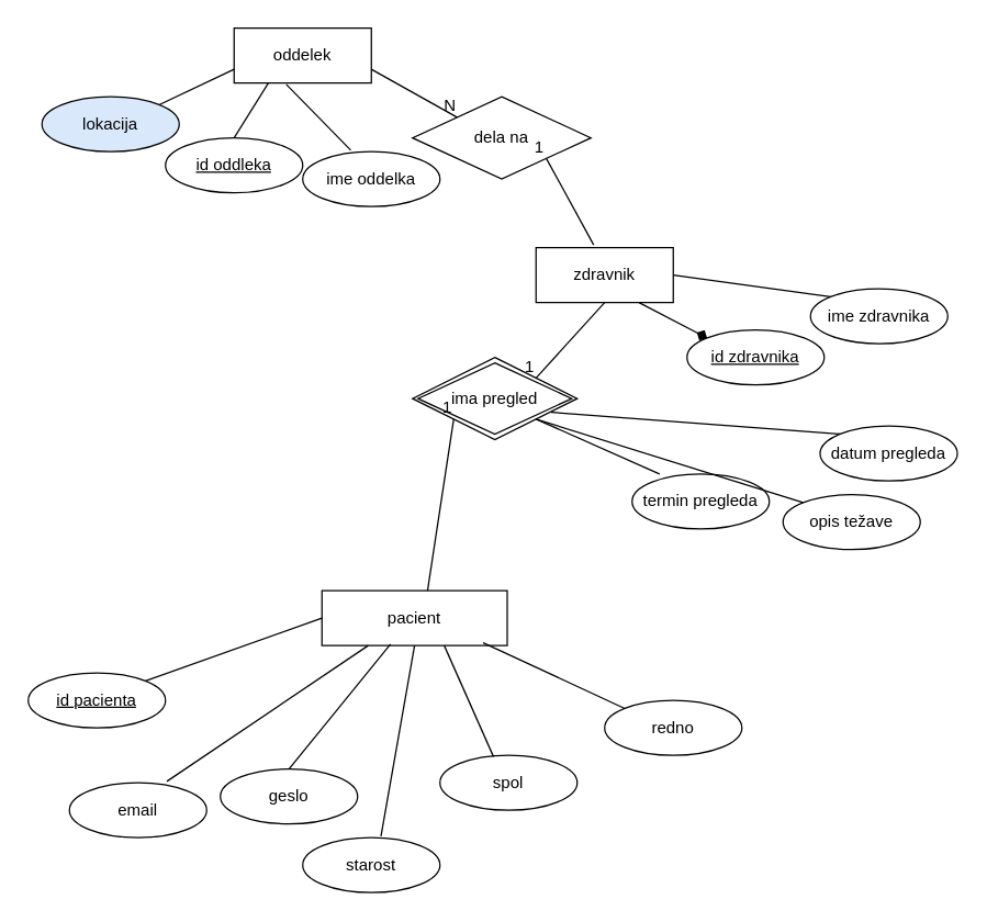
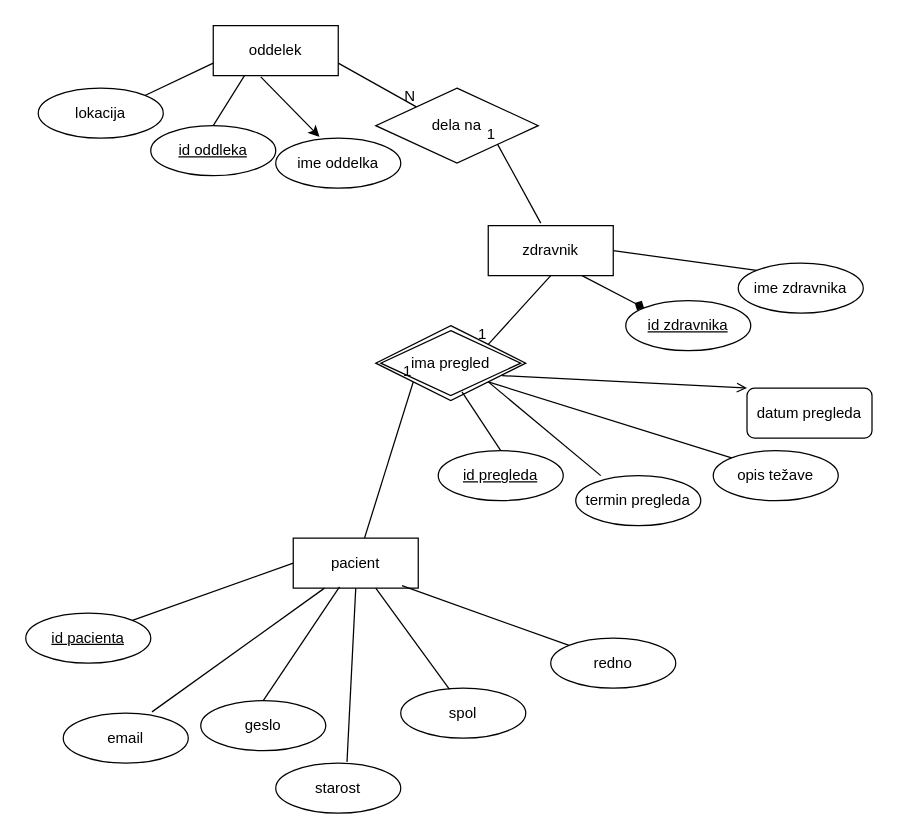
- <mxCell id="36" value="lokacija" style="ellipse;whiteSpace=wrap;html=1;align=center;fillColor=#dae8fc;" vertex="1" parent="1"><mxGeometry x="30" y="70" width="100" height="40" as="geometry" /></mxCell>
+ <mxCell id="36" value="lokacija" style="ellipse;whiteSpace=wrap;html=1;align=center;" vertex="1" parent="1"><mxGeometry x="30" y="70" width="100" height="40" as="geometry" /></mxCell>
- <mxCell id="28" value="" style="endArrow=none;html=1;rounded=0;exitX=0.38;exitY=1.025;exitDx=0;exitDy=0;entryX=0.35;entryY=-0.025;entryDx=0;entryDy=0;entryPerimeter=0;exitPerimeter=0;" edge="1" parent="1" source="4" target="27"><mxGeometry relative="1" as="geometry"><mxPoint x="200" y="300" as="sourcePoint" /><mxPoint x="360" y="300" as="targetPoint" /></mxGeometry></mxCell>
+ <mxCell id="28" value="" style="endArrow=classic;html=1;rounded=0;exitX=0.38;exitY=1.025;exitDx=0;exitDy=0;entryX=0.35;entryY=-0.025;entryDx=0;entryDy=0;entryPerimeter=0;exitPerimeter=0;" edge="1" parent="1" source="4" target="27"><mxGeometry relative="1" as="geometry"><mxPoint x="200" y="300" as="sourcePoint" /><mxPoint x="360" y="300" as="targetPoint" /></mxGeometry></mxCell>
- <mxCell id="13" value="" style="endArrow=none;html=1;rounded=0;entryX=0;entryY=0;entryDx=0;entryDy=0;exitX=0.842;exitY=0.667;exitDx=0;exitDy=0;exitPerimeter=0;" edge="1" parent="1" source="5" target="10"><mxGeometry relative="1" as="geometry"><mxPoint x="200" y="300" as="sourcePoint" /><mxPoint x="360" y="300" as="targetPoint" /></mxGeometry></mxCell>
+ <mxCell id="13" value="" style="endArrow=open;html=1;rounded=0;entryX=0;entryY=0;entryDx=0;entryDy=0;exitX=0.842;exitY=0.667;exitDx=0;exitDy=0;exitPerimeter=0;" edge="1" parent="1" source="5" target="10"><mxGeometry relative="1" as="geometry"><mxPoint x="200" y="300" as="sourcePoint" /><mxPoint x="360" y="300" as="targetPoint" /></mxGeometry></mxCell>
- <mxCell id="10" value="datum pregleda" style="ellipse;whiteSpace=wrap;html=1;align=center;" vertex="1" parent="1"><mxGeometry x="597" y="310" width="100" height="40" as="geometry" /></mxCell>
+ <mxCell id="10" value="datum pregleda" style="whiteSpace=wrap;html=1;align=center;rounded=1;" vertex="1" parent="1"><mxGeometry x="597" y="310" width="100" height="40" as="geometry" /></mxCell>
+ <mxCell id="12" value="" style="endArrow=none;html=1;rounded=0;entryX=0.5;entryY=0;entryDx=0;entryDy=0;exitX=0.575;exitY=0.883;exitDx=0;exitDy=0;exitPerimeter=0;" edge="1" parent="1" source="5" target="11"><mxGeometry relative="1" as="geometry"><mxPoint x="200" y="300" as="sourcePoint" /><mxPoint x="360" y="300" as="targetPoint" /></mxGeometry></mxCell>
- <mxCell id="31" value="termin pregleda" style="ellipse;whiteSpace=wrap;html=1;align=center;" vertex="1" parent="1"><mxGeometry x="460" y="345" width="100" height="40" as="geometry" /></mxCell>
+ <mxCell id="31" value="termin pregleda" style="ellipse;whiteSpace=wrap;html=1;align=center;" vertex="1" parent="1"><mxGeometry x="460" y="380" width="100" height="40" as="geometry" /></mxCell>
+ <mxCell id="11" value="id pregleda" style="ellipse;whiteSpace=wrap;html=1;align=center;fontStyle=4;" vertex="1" parent="1"><mxGeometry x="350" y="360" width="100" height="40" as="geometry" /></mxCell>
- <mxCell id="2" value="pacient" style="whiteSpace=wrap;html=1;align=center;" vertex="1" parent="1"><mxGeometry x="234" y="430" width="135" height="40" as="geometry" /></mxCell>
+ <mxCell id="2" value="pacient" style="whiteSpace=wrap;html=1;align=center;" vertex="1" parent="1"><mxGeometry x="234" y="430" width="100" height="40" as="geometry" /></mxCell>
